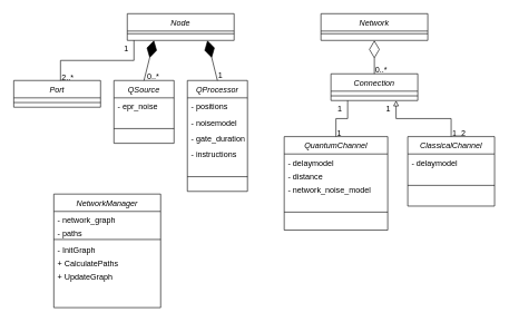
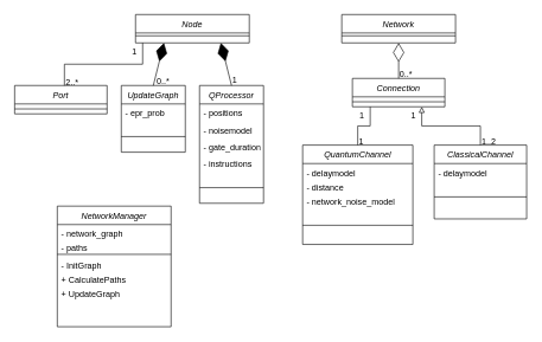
- <mxCell id="6" value="QSource" style="swimlane;fontStyle=2;align=center;verticalAlign=top;childLayout=stackLayout;horizontal=1;startSize=26;horizontalStack=0;resizeParent=1;resizeLast=0;collapsible=1;marginBottom=0;rounded=0;shadow=0;strokeWidth=1;" vertex="1" parent="1"><mxGeometry x="170" y="120" width="90" height="94" as="geometry"><mxRectangle x="230" y="140" width="160" height="26" as="alternateBounds" /></mxGeometry></mxCell>
+ <mxCell id="6" value="UpdateGraph" style="swimlane;fontStyle=2;align=center;verticalAlign=top;childLayout=stackLayout;horizontal=1;startSize=26;horizontalStack=0;resizeParent=1;resizeLast=0;collapsible=1;marginBottom=0;rounded=0;shadow=0;strokeWidth=1;" vertex="1" parent="1"><mxGeometry x="170" y="120" width="90" height="94" as="geometry"><mxRectangle x="230" y="140" width="160" height="26" as="alternateBounds" /></mxGeometry></mxCell>
- <mxCell id="7" value="- epr_noise" style="text;align=left;verticalAlign=top;spacingLeft=4;spacingRight=4;overflow=hidden;rotatable=0;points=[[0,0.5],[1,0.5]];portConstraint=eastwest;" vertex="1" parent="6"><mxGeometry y="26" width="90" height="24" as="geometry" /></mxCell>
+ <mxCell id="7" value="- epr_prob" style="text;align=left;verticalAlign=top;spacingLeft=4;spacingRight=4;overflow=hidden;rotatable=0;points=[[0,0.5],[1,0.5]];portConstraint=eastwest;" vertex="1" parent="6"><mxGeometry y="26" width="90" height="24" as="geometry" /></mxCell>
